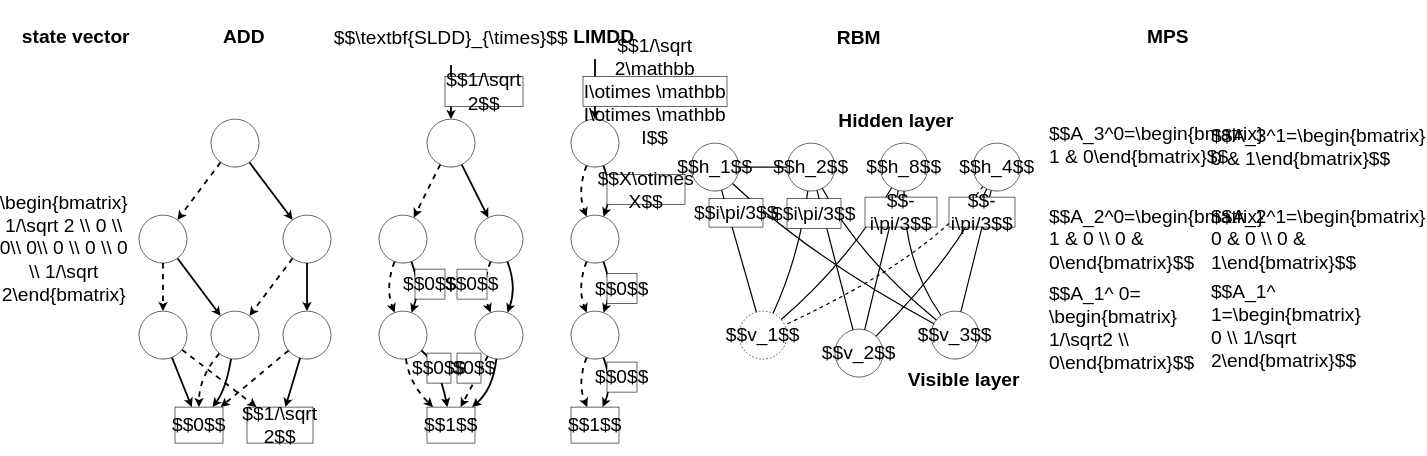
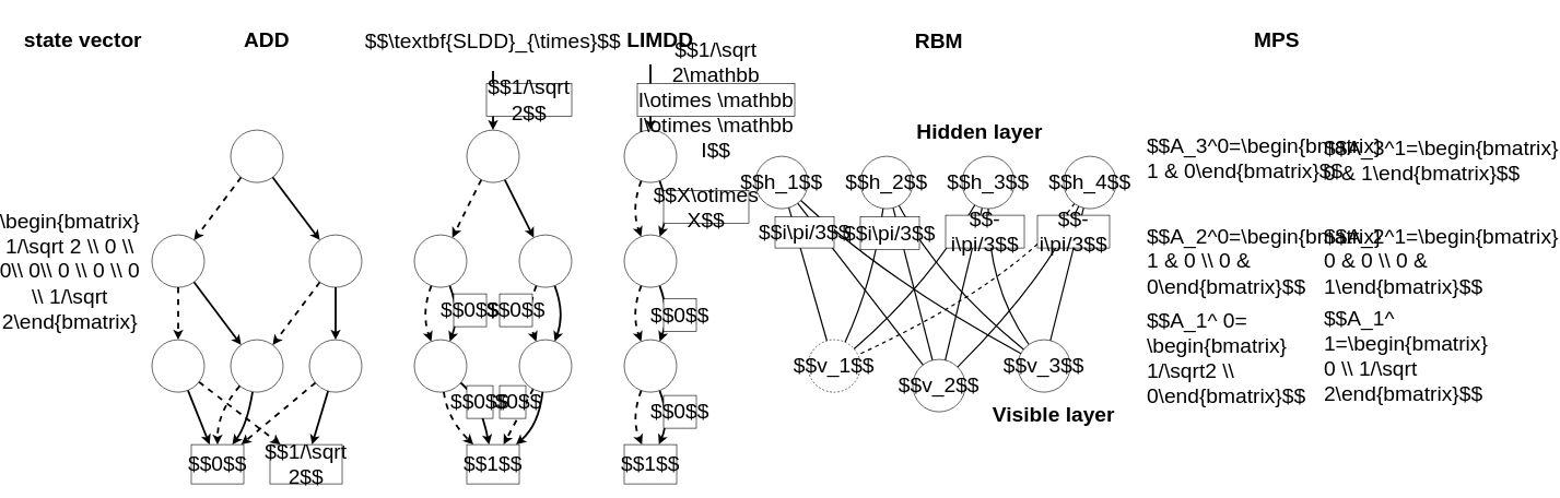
- <mxCell id="53" style="edgeStyle=none;curved=1;orthogonalLoop=1;jettySize=auto;html=1;endArrow=none;endFill=0;fontSize=32;strokeWidth=2;" parent="1" source="55" target="58" edge="1"><mxGeometry relative="1" as="geometry" /></mxCell>
+ <mxCell id="53" style="edgeStyle=none;curved=1;orthogonalLoop=1;jettySize=auto;html=1;endArrow=none;endFill=0;fontSize=32;strokeWidth=2;" parent="1" source="55" target="50" edge="1"><mxGeometry relative="1" as="geometry" /></mxCell>
- <mxCell id="61" value="$$h_8$$" style="ellipse;whiteSpace=wrap;html=1;aspect=fixed;fontSize=32;" parent="1" vertex="1"><mxGeometry x="1455" y="238" width="80" height="80" as="geometry" /></mxCell>
+ <mxCell id="61" value="$$h_3$$" style="ellipse;whiteSpace=wrap;html=1;aspect=fixed;fontSize=32;" parent="1" vertex="1"><mxGeometry x="1455" y="238" width="80" height="80" as="geometry" /></mxCell>
